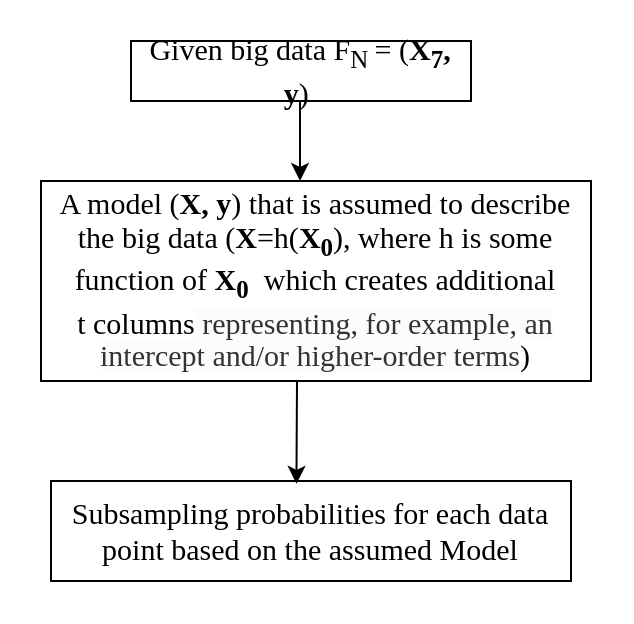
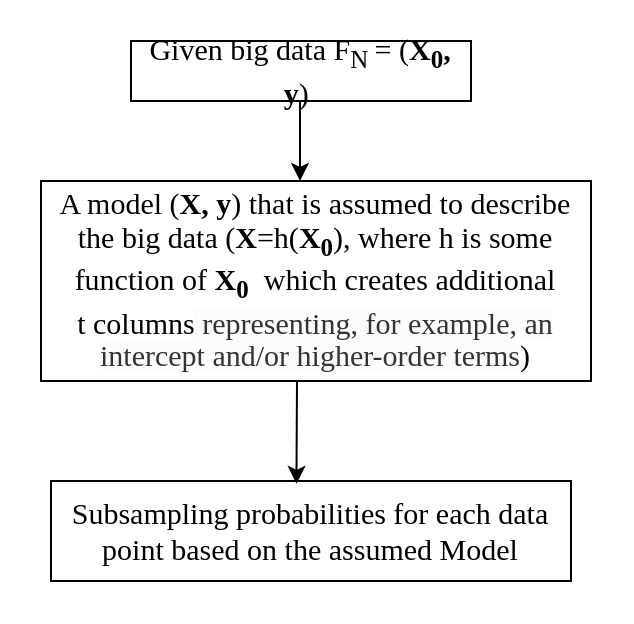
- <mxCell id="2" value="&lt;font face=&quot;calibri&quot; style=&quot;font-size: 15px;&quot;&gt;Given big data F&lt;sub&gt;N&amp;nbsp;&lt;/sub&gt;= (&lt;b&gt;X&lt;sub&gt;7&lt;/sub&gt;, y&lt;/b&gt;)&amp;nbsp;&lt;/font&gt;" style="rounded=0;whiteSpace=wrap;html=1;" vertex="1" parent="1"><mxGeometry x="65" y="20" width="170" height="30" as="geometry" /></mxCell>
+ <mxCell id="2" value="&lt;font face=&quot;calibri&quot; style=&quot;font-size: 15px;&quot;&gt;Given big data F&lt;sub&gt;N&amp;nbsp;&lt;/sub&gt;= (&lt;b&gt;X&lt;sub&gt;0&lt;/sub&gt;, y&lt;/b&gt;)&amp;nbsp;&lt;/font&gt;" style="rounded=0;whiteSpace=wrap;html=1;" vertex="1" parent="1"><mxGeometry x="65" y="20" width="170" height="30" as="geometry" /></mxCell>
